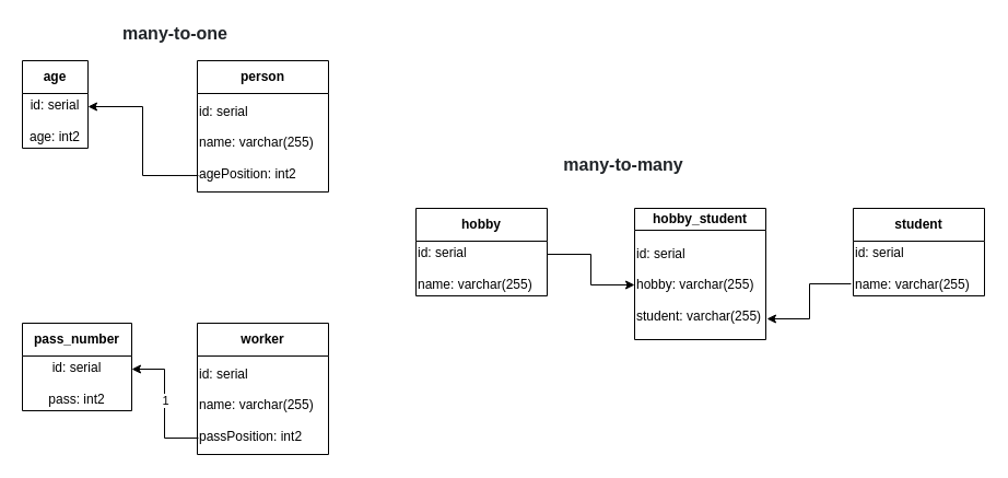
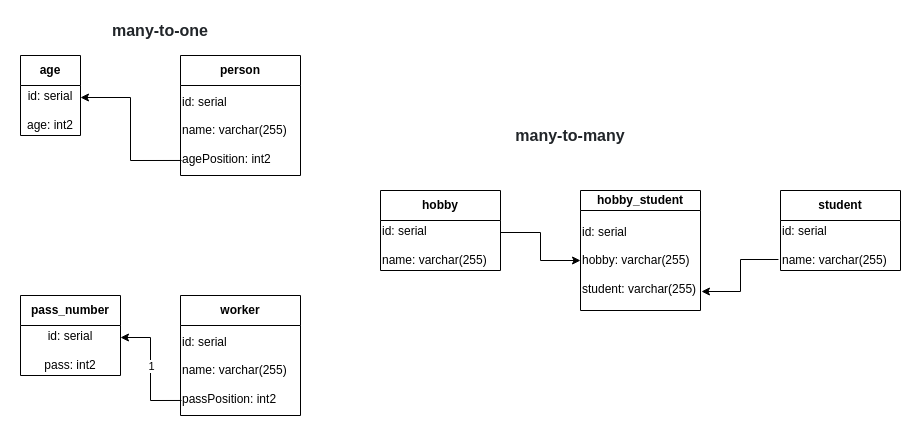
- <mxCell id="24" value="&lt;span style=&quot;box-sizing: border-box ; font-weight: bolder ; color: rgb(33 , 37 , 41) ; font-family: &amp;#34;arial&amp;#34; , &amp;#34;helvetica neue&amp;#34; , sans-serif ; font-size: 16px ; text-align: left ; background-color: rgb(255 , 255 , 255)&quot;&gt;many-&lt;/span&gt;&lt;span style=&quot;box-sizing: border-box ; font-weight: bolder ; color: rgb(33 , 37 , 41) ; font-family: &amp;#34;arial&amp;#34; , &amp;#34;helvetica neue&amp;#34; , sans-serif ; font-size: 16px ; text-align: left ; background-color: rgb(255 , 255 , 255)&quot;&gt;to-&lt;/span&gt;&lt;span style=&quot;box-sizing: border-box ; font-weight: bolder ; color: rgb(33 , 37 , 41) ; font-family: &amp;#34;arial&amp;#34; , &amp;#34;helvetica neue&amp;#34; , sans-serif ; font-size: 16px ; text-align: left ; background-color: rgb(255 , 255 , 255)&quot;&gt;many&lt;/span&gt;" style="text;html=1;strokeColor=none;fillColor=none;align=center;verticalAlign=middle;whiteSpace=wrap;rounded=0;" vertex="1" parent="1"><mxGeometry x="510" y="140" width="120" height="20" as="geometry" /></mxCell>
+ <mxCell id="24" value="&lt;span style=&quot;box-sizing: border-box ; font-weight: bolder ; color: rgb(33 , 37 , 41) ; font-family: &amp;#34;arial&amp;#34; , &amp;#34;helvetica neue&amp;#34; , sans-serif ; font-size: 16px ; text-align: left ; background-color: rgb(255 , 255 , 255)&quot;&gt;many-&lt;/span&gt;&lt;span style=&quot;box-sizing: border-box ; font-weight: bolder ; color: rgb(33 , 37 , 41) ; font-family: &amp;#34;arial&amp;#34; , &amp;#34;helvetica neue&amp;#34; , sans-serif ; font-size: 16px ; text-align: left ; background-color: rgb(255 , 255 , 255)&quot;&gt;to-&lt;/span&gt;&lt;span style=&quot;box-sizing: border-box ; font-weight: bolder ; color: rgb(33 , 37 , 41) ; font-family: &amp;#34;arial&amp;#34; , &amp;#34;helvetica neue&amp;#34; , sans-serif ; font-size: 16px ; text-align: left ; background-color: rgb(255 , 255 , 255)&quot;&gt;many&lt;/span&gt;" style="text;html=1;strokeColor=none;fillColor=none;align=center;verticalAlign=middle;whiteSpace=wrap;rounded=0;" vertex="1" parent="1"><mxGeometry x="510" y="125" width="120" height="20" as="geometry" /></mxCell>
